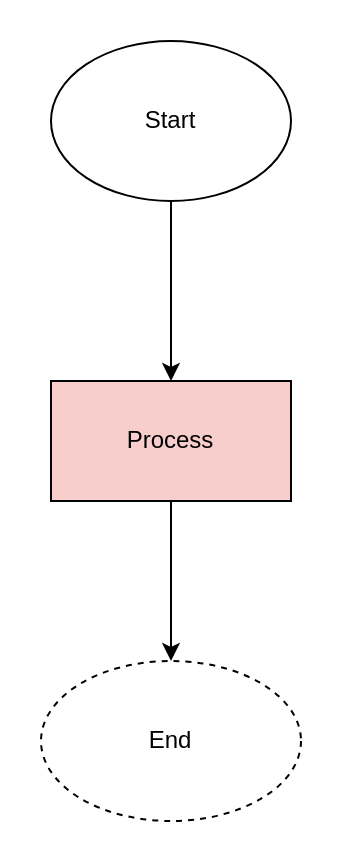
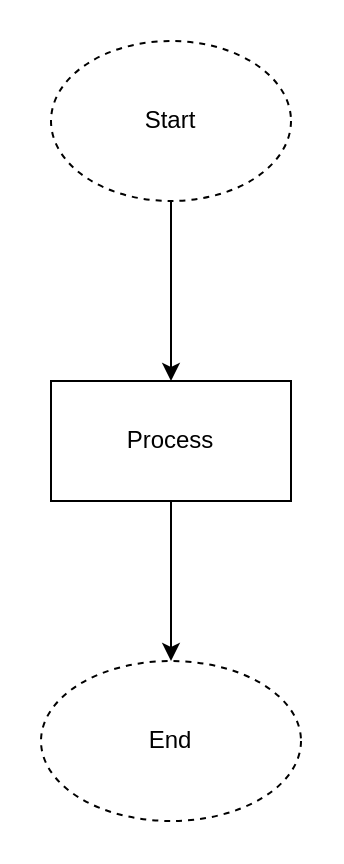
- <mxCell id="3" value="Start" style="ellipse;whiteSpace=wrap;html=1;" vertex="1" parent="1"><mxGeometry x="25" y="20" width="120" height="80" as="geometry" /></mxCell>
+ <mxCell id="3" value="Start" style="ellipse;whiteSpace=wrap;html=1;dashed=1;" vertex="1" parent="1"><mxGeometry x="25" y="20" width="120" height="80" as="geometry" /></mxCell>
- <mxCell id="5" value="Process" style="whiteSpace=wrap;html=1;fillColor=#f8cecc;" vertex="1" parent="1"><mxGeometry x="25" y="190" width="120" height="60" as="geometry" /></mxCell>
+ <mxCell id="5" value="Process" style="whiteSpace=wrap;html=1;" vertex="1" parent="1"><mxGeometry x="25" y="190" width="120" height="60" as="geometry" /></mxCell>
